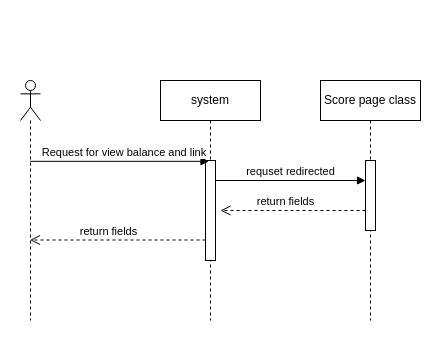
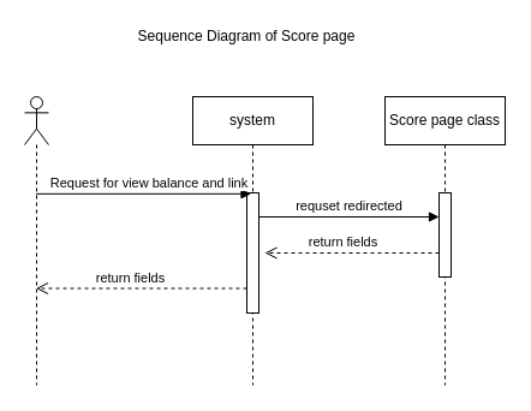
+ <mxCell id="5" value="Sequence Diagram of Score page" style="text;html=1;strokeColor=none;fillColor=none;align=center;verticalAlign=middle;whiteSpace=wrap;rounded=0;" vertex="1" parent="1"><mxGeometry x="40" y="20" width="330" height="20" as="geometry" /></mxCell>
